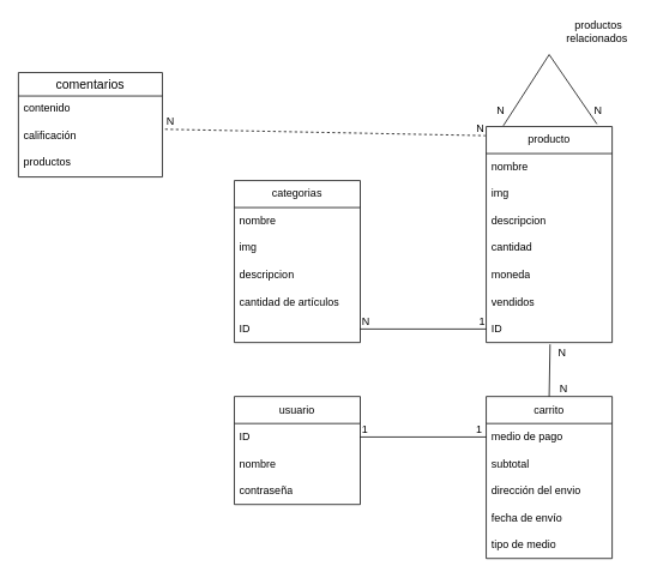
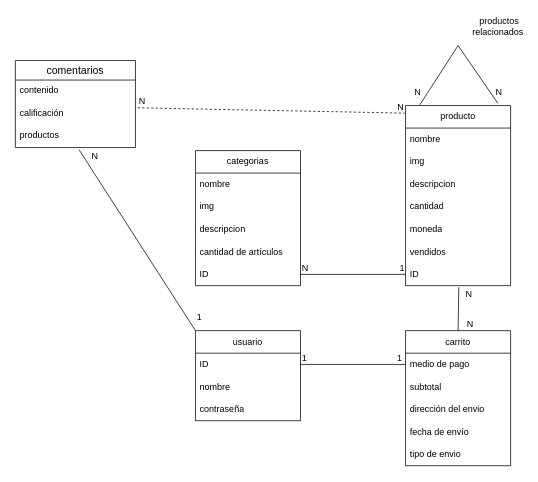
+ <mxCell id="42" value="" style="endArrow=none;html=1;rounded=0;exitX=0.531;exitY=1.1;exitDx=0;exitDy=0;exitPerimeter=0;entryX=0;entryY=0;entryDx=0;entryDy=0;" edge="1" parent="1" source="38" target="19"><mxGeometry relative="1" as="geometry"><mxPoint x="30" y="270" as="sourcePoint" /><mxPoint x="190" y="270" as="targetPoint" /></mxGeometry></mxCell>
+ <mxCell id="43" value="N" style="resizable=0;html=1;whiteSpace=wrap;align=left;verticalAlign=bottom;" connectable="0" vertex="1" parent="42"><mxGeometry x="-1" relative="1" as="geometry"><mxPoint x="15" y="17" as="offset" /></mxGeometry></mxCell>
+ <mxCell id="44" value="1" style="resizable=0;html=1;whiteSpace=wrap;align=right;verticalAlign=bottom;" connectable="0" vertex="1" parent="42"><mxGeometry x="1" relative="1" as="geometry"><mxPoint x="10" y="-10" as="offset" /></mxGeometry></mxCell>
- <mxCell id="28" value="tipo de medio" style="text;strokeColor=none;fillColor=none;align=left;verticalAlign=middle;spacingLeft=4;spacingRight=4;overflow=hidden;points=[[0,0.5],[1,0.5]];portConstraint=eastwest;rotatable=0;whiteSpace=wrap;html=1;" vertex="1" parent="23"><mxGeometry y="150" width="140" height="30" as="geometry" /></mxCell>
+ <mxCell id="28" value="tipo de envio" style="text;strokeColor=none;fillColor=none;align=left;verticalAlign=middle;spacingLeft=4;spacingRight=4;overflow=hidden;points=[[0,0.5],[1,0.5]];portConstraint=eastwest;rotatable=0;whiteSpace=wrap;html=1;" vertex="1" parent="23"><mxGeometry y="150" width="140" height="30" as="geometry" /></mxCell>
